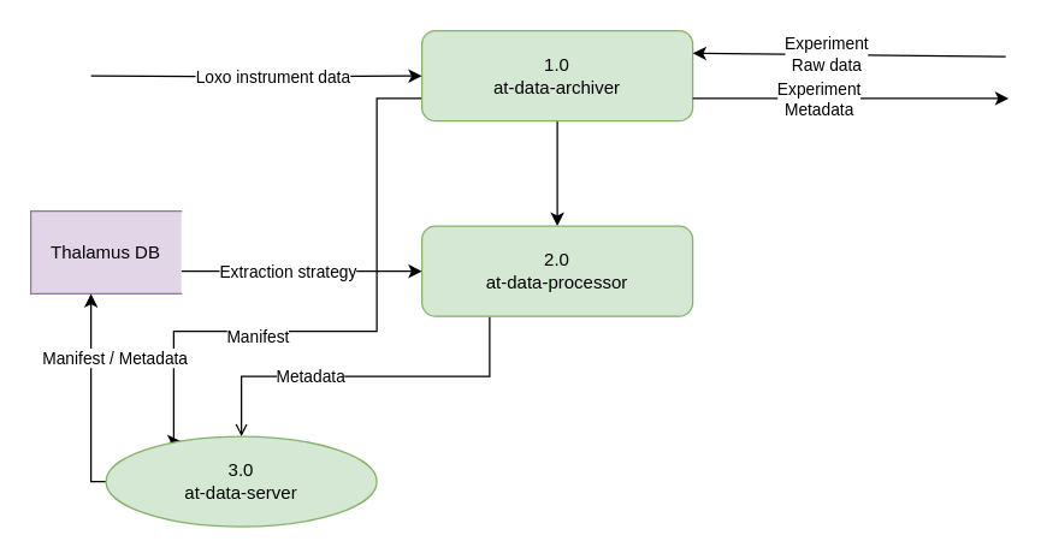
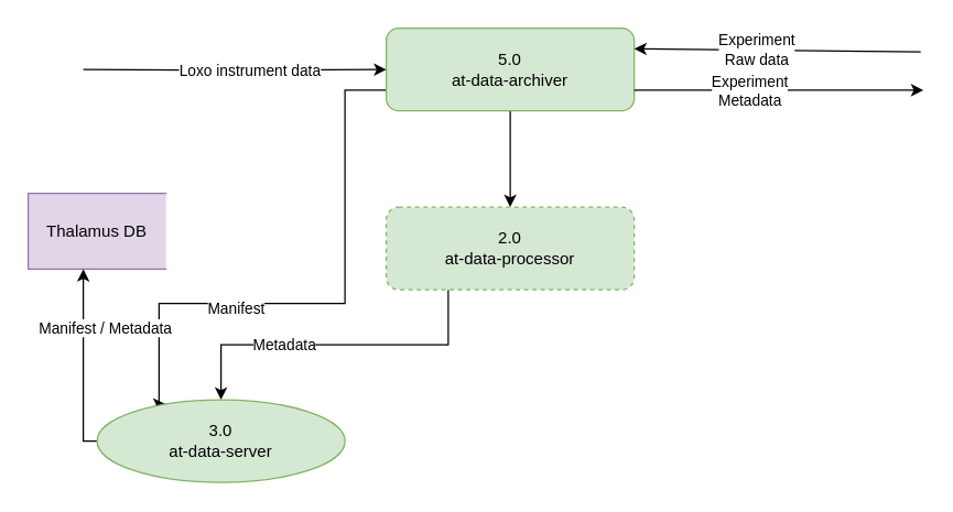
- <mxCell id="5" value="1.0&lt;br&gt;at-data-archiver" style="rounded=1;whiteSpace=wrap;html=1;fillColor=#d5e8d4;strokeColor=#82b366;" parent="1" vertex="1"><mxGeometry x="280" y="20" width="180" height="60" as="geometry" /></mxCell>
+ <mxCell id="5" value="5.0&lt;br&gt;at-data-archiver" style="rounded=1;whiteSpace=wrap;html=1;fillColor=#d5e8d4;strokeColor=#82b366;" parent="1" vertex="1"><mxGeometry x="280" y="20" width="180" height="60" as="geometry" /></mxCell>
- <mxCell id="15" style="edgeStyle=orthogonalEdgeStyle;rounded=0;orthogonalLoop=1;jettySize=auto;html=1;entryX=0;entryY=0.5;entryDx=0;entryDy=0;" parent="1" source="17" target="14" edge="1"><mxGeometry relative="1" as="geometry"><Array as="points"><mxPoint x="170" y="180" /><mxPoint x="170" y="180" /></Array></mxGeometry></mxCell>
- <mxCell id="16" value="Extraction strategy" style="edgeLabel;html=1;align=center;verticalAlign=middle;resizable=0;points=[];" parent="15" vertex="1" connectable="0"><mxGeometry x="0.2" relative="1" as="geometry"><mxPoint x="-26" as="offset" /></mxGeometry></mxCell>
- <mxCell id="14" value="2.0&lt;br&gt;at-data-processor" style="rounded=1;whiteSpace=wrap;html=1;fillColor=#d5e8d4;strokeColor=#82b366;" parent="1" vertex="1"><mxGeometry x="280" y="150" width="180" height="60" as="geometry" /></mxCell>
+ <mxCell id="14" value="2.0&lt;br&gt;at-data-processor" style="rounded=1;whiteSpace=wrap;html=1;fillColor=#d5e8d4;strokeColor=#82b366;dashed=1;" parent="1" vertex="1"><mxGeometry x="280" y="150" width="180" height="60" as="geometry" /></mxCell>
- <mxCell id="12" style="edgeStyle=orthogonalEdgeStyle;rounded=0;orthogonalLoop=1;jettySize=auto;html=1;exitX=0.25;exitY=1;exitDx=0;exitDy=0;entryX=0.5;entryY=0;entryDx=0;entryDy=0;endArrow=open;" parent="1" source="14" target="20" edge="1"><mxGeometry relative="1" as="geometry" /></mxCell>
+ <mxCell id="12" style="edgeStyle=orthogonalEdgeStyle;rounded=0;orthogonalLoop=1;jettySize=auto;html=1;exitX=0.25;exitY=1;exitDx=0;exitDy=0;entryX=0.5;entryY=0;entryDx=0;entryDy=0;" parent="1" source="14" target="20" edge="1"><mxGeometry relative="1" as="geometry" /></mxCell>
